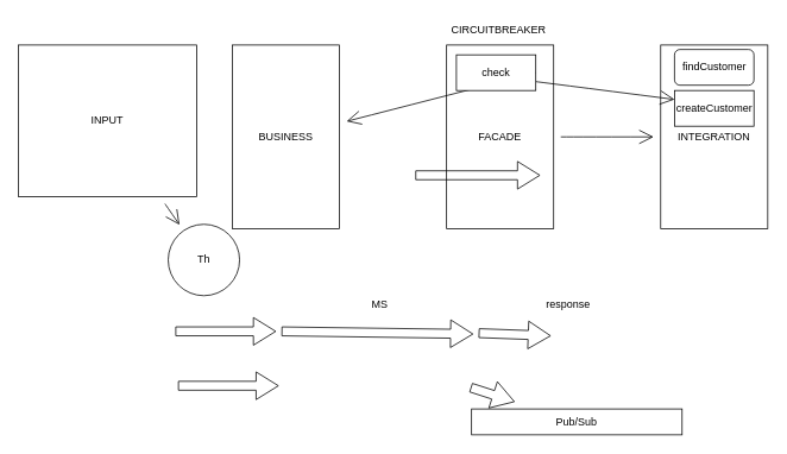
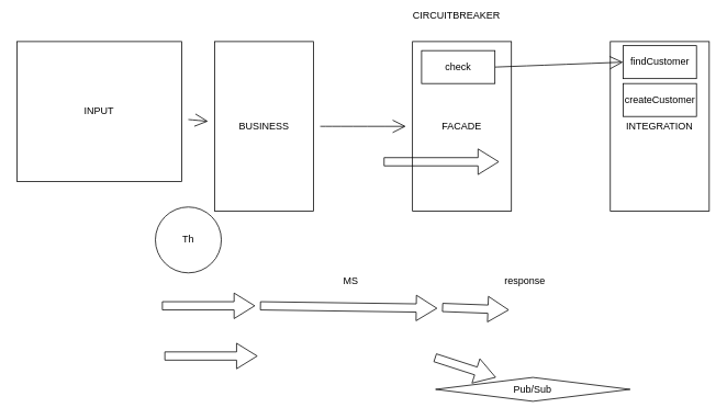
- <mxCell id="14" value="CIRCUITBREAKER" style="text;html=1;align=center;verticalAlign=middle;resizable=0;points=[];autosize=1;strokeColor=none;fillColor=none;" vertex="1" parent="1"><mxGeometry x="496" y="20" width="124" height="26" as="geometry" /></mxCell>
+ <mxCell id="14" value="CIRCUITBREAKER" style="text;html=1;align=center;verticalAlign=middle;resizable=0;points=[];autosize=1;strokeColor=none;fillColor=none;" vertex="1" parent="1"><mxGeometry x="491" y="5" width="124" height="26" as="geometry" /></mxCell>
- <mxCell id="12" value="findCustomer" style="whiteSpace=wrap;html=1;rounded=1;" vertex="1" parent="1"><mxGeometry x="755.5" y="55" width="89" height="40" as="geometry" /></mxCell>
+ <mxCell id="12" value="findCustomer" style="whiteSpace=wrap;html=1;" vertex="1" parent="1"><mxGeometry x="755.5" y="55" width="89" height="40" as="geometry" /></mxCell>
- <mxCell id="10" style="edgeStyle=none;curved=1;rounded=0;orthogonalLoop=1;jettySize=auto;html=1;exitX=1;exitY=0.75;exitDx=0;exitDy=0;entryX=0;entryY=0.25;entryDx=0;entryDy=0;endArrow=open;startSize=14;endSize=14;sourcePerimeterSpacing=8;targetPerimeterSpacing=8;" edge="1" parent="1" source="11" target="13"><mxGeometry relative="1" as="geometry" /></mxCell>
- <mxCell id="9" style="edgeStyle=none;curved=1;rounded=0;orthogonalLoop=1;jettySize=auto;html=1;exitX=1;exitY=0.5;exitDx=0;exitDy=0;endArrow=open;startSize=14;endSize=14;sourcePerimeterSpacing=8;targetPerimeterSpacing=8;" edge="1" parent="1" source="11" target="5"><mxGeometry relative="1" as="geometry" /></mxCell>
+ <mxCell id="9" style="edgeStyle=none;curved=1;rounded=0;orthogonalLoop=1;jettySize=auto;html=1;exitX=1;exitY=0.5;exitDx=0;exitDy=0;entryX=0;entryY=0.5;entryDx=0;entryDy=0;endArrow=open;startSize=14;endSize=14;sourcePerimeterSpacing=8;targetPerimeterSpacing=8;" edge="1" parent="1" source="11" target="12"><mxGeometry relative="1" as="geometry" /></mxCell>
+ <mxCell id="4" value="" style="edgeStyle=none;curved=1;rounded=0;orthogonalLoop=1;jettySize=auto;html=1;endArrow=open;startSize=14;endSize=14;sourcePerimeterSpacing=8;targetPerimeterSpacing=8;" edge="1" parent="1" source="5" target="7"><mxGeometry relative="1" as="geometry" /></mxCell>
- <mxCell id="6" value="" style="edgeStyle=none;curved=1;rounded=0;orthogonalLoop=1;jettySize=auto;html=1;endArrow=open;startSize=14;endSize=14;sourcePerimeterSpacing=8;targetPerimeterSpacing=8;" edge="1" parent="1" source="7" target="8"><mxGeometry relative="1" as="geometry" /></mxCell>
- <mxCell id="2" value="" style="edgeStyle=none;curved=1;rounded=0;orthogonalLoop=1;jettySize=auto;html=1;endArrow=open;startSize=14;endSize=14;sourcePerimeterSpacing=8;targetPerimeterSpacing=8;" edge="1" parent="1" source="3" target="24"><mxGeometry relative="1" as="geometry" /></mxCell>
+ <mxCell id="2" value="" style="edgeStyle=none;curved=1;rounded=0;orthogonalLoop=1;jettySize=auto;html=1;endArrow=open;startSize=14;endSize=14;sourcePerimeterSpacing=8;targetPerimeterSpacing=8;" edge="1" parent="1" source="3" target="5"><mxGeometry relative="1" as="geometry" /></mxCell>
- <mxCell id="23" value="Pub/Sub" style="rounded=0;whiteSpace=wrap;html=1;" vertex="1" parent="1"><mxGeometry x="528" y="458" width="236" height="29" as="geometry" /></mxCell>
+ <mxCell id="23" value="Pub/Sub" style="rhombus;whiteSpace=wrap;html=1;" vertex="1" parent="1"><mxGeometry x="528" y="458" width="236" height="29" as="geometry" /></mxCell>
